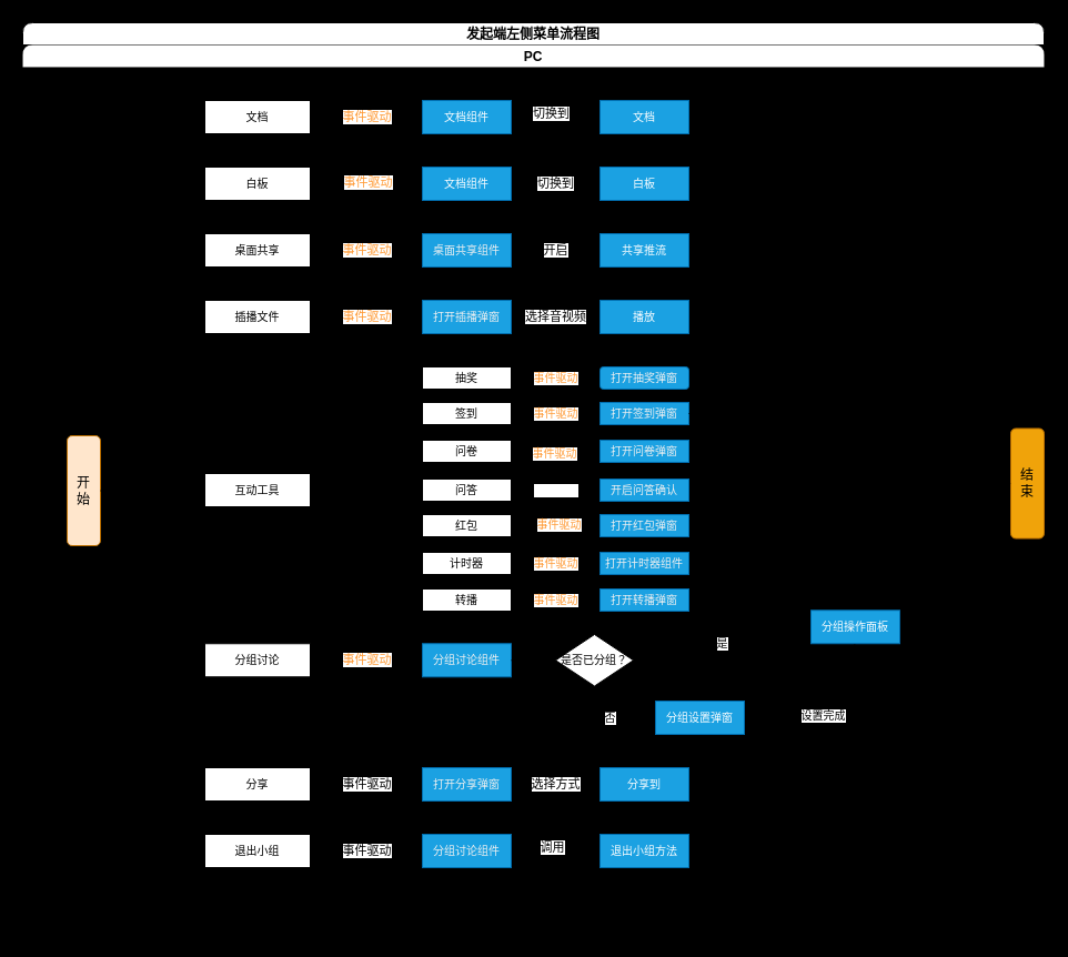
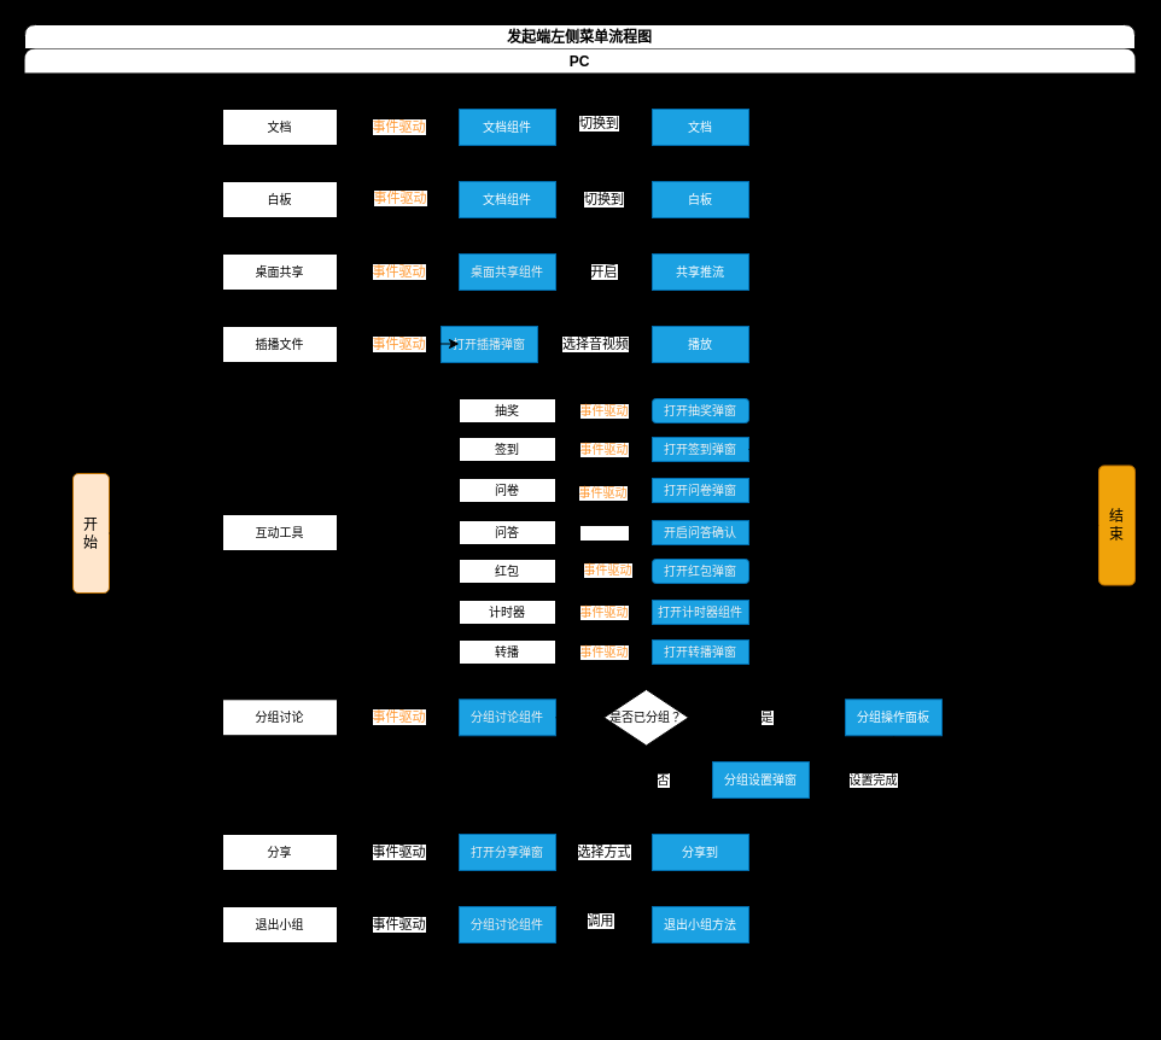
- <mxCell id="46" value="&lt;span style=&quot;color: rgb(240 , 240 , 240) ; font-size: 10px&quot;&gt;打开插播弹窗&lt;/span&gt;" style="rounded=0;whiteSpace=wrap;html=1;fillColor=#1ba1e2;fontColor=#ffffff;strokeColor=#006EAF;" vertex="1" parent="3"><mxGeometry x="360" y="230" width="80" height="30" as="geometry" /></mxCell>
+ <mxCell id="46" value="&lt;span style=&quot;color: rgb(240 , 240 , 240) ; font-size: 10px&quot;&gt;打开插播弹窗&lt;/span&gt;" style="rounded=0;whiteSpace=wrap;html=1;fillColor=#1ba1e2;fontColor=#ffffff;strokeColor=#006EAF;" vertex="1" parent="3"><mxGeometry x="345" y="230" width="80" height="30" as="geometry" /></mxCell>
- <mxCell id="96" value="&lt;span style=&quot;color: rgb(240 , 240 , 240) ; font-size: 10px&quot;&gt;打开红包弹窗&lt;/span&gt;" style="rounded=0;whiteSpace=wrap;html=1;fillColor=#1ba1e2;fontColor=#ffffff;strokeColor=#006EAF;" vertex="1" parent="3"><mxGeometry x="520" y="423" width="80" height="20" as="geometry" /></mxCell>
+ <mxCell id="96" value="&lt;span style=&quot;color: rgb(240 , 240 , 240) ; font-size: 10px&quot;&gt;打开红包弹窗&lt;/span&gt;" style="whiteSpace=wrap;html=1;fillColor=#1ba1e2;fontColor=#ffffff;strokeColor=#006EAF;rounded=1;" vertex="1" parent="3"><mxGeometry x="520" y="423" width="80" height="20" as="geometry" /></mxCell>
- <mxCell id="85" value="&lt;span style=&quot;font-size: 10px&quot;&gt;分组操作面板&lt;/span&gt;" style="rounded=0;whiteSpace=wrap;html=1;fillColor=#1ba1e2;fontColor=#ffffff;strokeColor=#006EAF;" vertex="1" parent="3"><mxGeometry x="710" y="509.25" width="80" height="30" as="geometry" /></mxCell>
+ <mxCell id="85" value="&lt;span style=&quot;font-size: 10px&quot;&gt;分组操作面板&lt;/span&gt;" style="rounded=0;whiteSpace=wrap;html=1;fillColor=#1ba1e2;fontColor=#ffffff;strokeColor=#006EAF;" vertex="1" parent="3"><mxGeometry x="680" y="539.25" width="80" height="30" as="geometry" /></mxCell>
